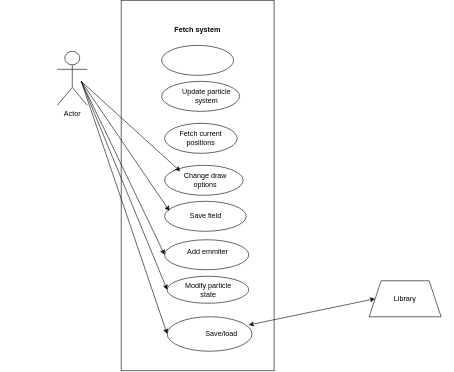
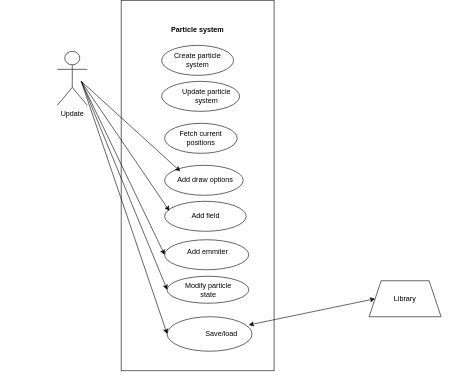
- <mxCell id="4" value="Fetch system" style="text;html=1;align=center;verticalAlign=middle;whiteSpace=wrap;rounded=0;fontStyle=1" vertex="1" parent="1"><mxGeometry x="254" y="20" width="150" height="30" as="geometry" /></mxCell>
+ <mxCell id="4" value="Particle system" style="text;html=1;align=center;verticalAlign=middle;whiteSpace=wrap;rounded=0;fontStyle=1" vertex="1" parent="1"><mxGeometry x="254" y="20" width="150" height="30" as="geometry" /></mxCell>
+ <mxCell id="6" value="Create particle system" style="text;html=1;align=center;verticalAlign=middle;whiteSpace=wrap;rounded=0;" vertex="1" parent="1"><mxGeometry x="269" y="75" width="120" height="20" as="geometry" /></mxCell>
- <mxCell id="3" value="Actor" style="shape=umlActor;verticalLabelPosition=bottom;verticalAlign=top;html=1;outlineConnect=0;" vertex="1" parent="1"><mxGeometry x="95" y="70" width="50" height="90" as="geometry" /></mxCell>
+ <mxCell id="3" value="Update" style="shape=umlActor;verticalLabelPosition=bottom;verticalAlign=top;html=1;outlineConnect=0;" vertex="1" parent="1"><mxGeometry x="95" y="70" width="50" height="90" as="geometry" /></mxCell>
- <mxCell id="12" value="Change draw options" style="text;html=1;align=center;verticalAlign=middle;whiteSpace=wrap;rounded=0;" vertex="1" parent="1"><mxGeometry x="289" y="270" width="106" height="30" as="geometry" /></mxCell>
+ <mxCell id="12" value="Add draw options" style="text;html=1;align=center;verticalAlign=middle;whiteSpace=wrap;rounded=0;" vertex="1" parent="1"><mxGeometry x="289" y="270" width="106" height="30" as="geometry" /></mxCell>
- <mxCell id="14" value="Save field" style="text;html=1;align=center;verticalAlign=middle;whiteSpace=wrap;rounded=0;" vertex="1" parent="1"><mxGeometry x="300.5" y="330" width="83" height="30" as="geometry" /></mxCell>
+ <mxCell id="14" value="Add field" style="text;html=1;align=center;verticalAlign=middle;whiteSpace=wrap;rounded=0;" vertex="1" parent="1"><mxGeometry x="300.5" y="330" width="83" height="30" as="geometry" /></mxCell>
